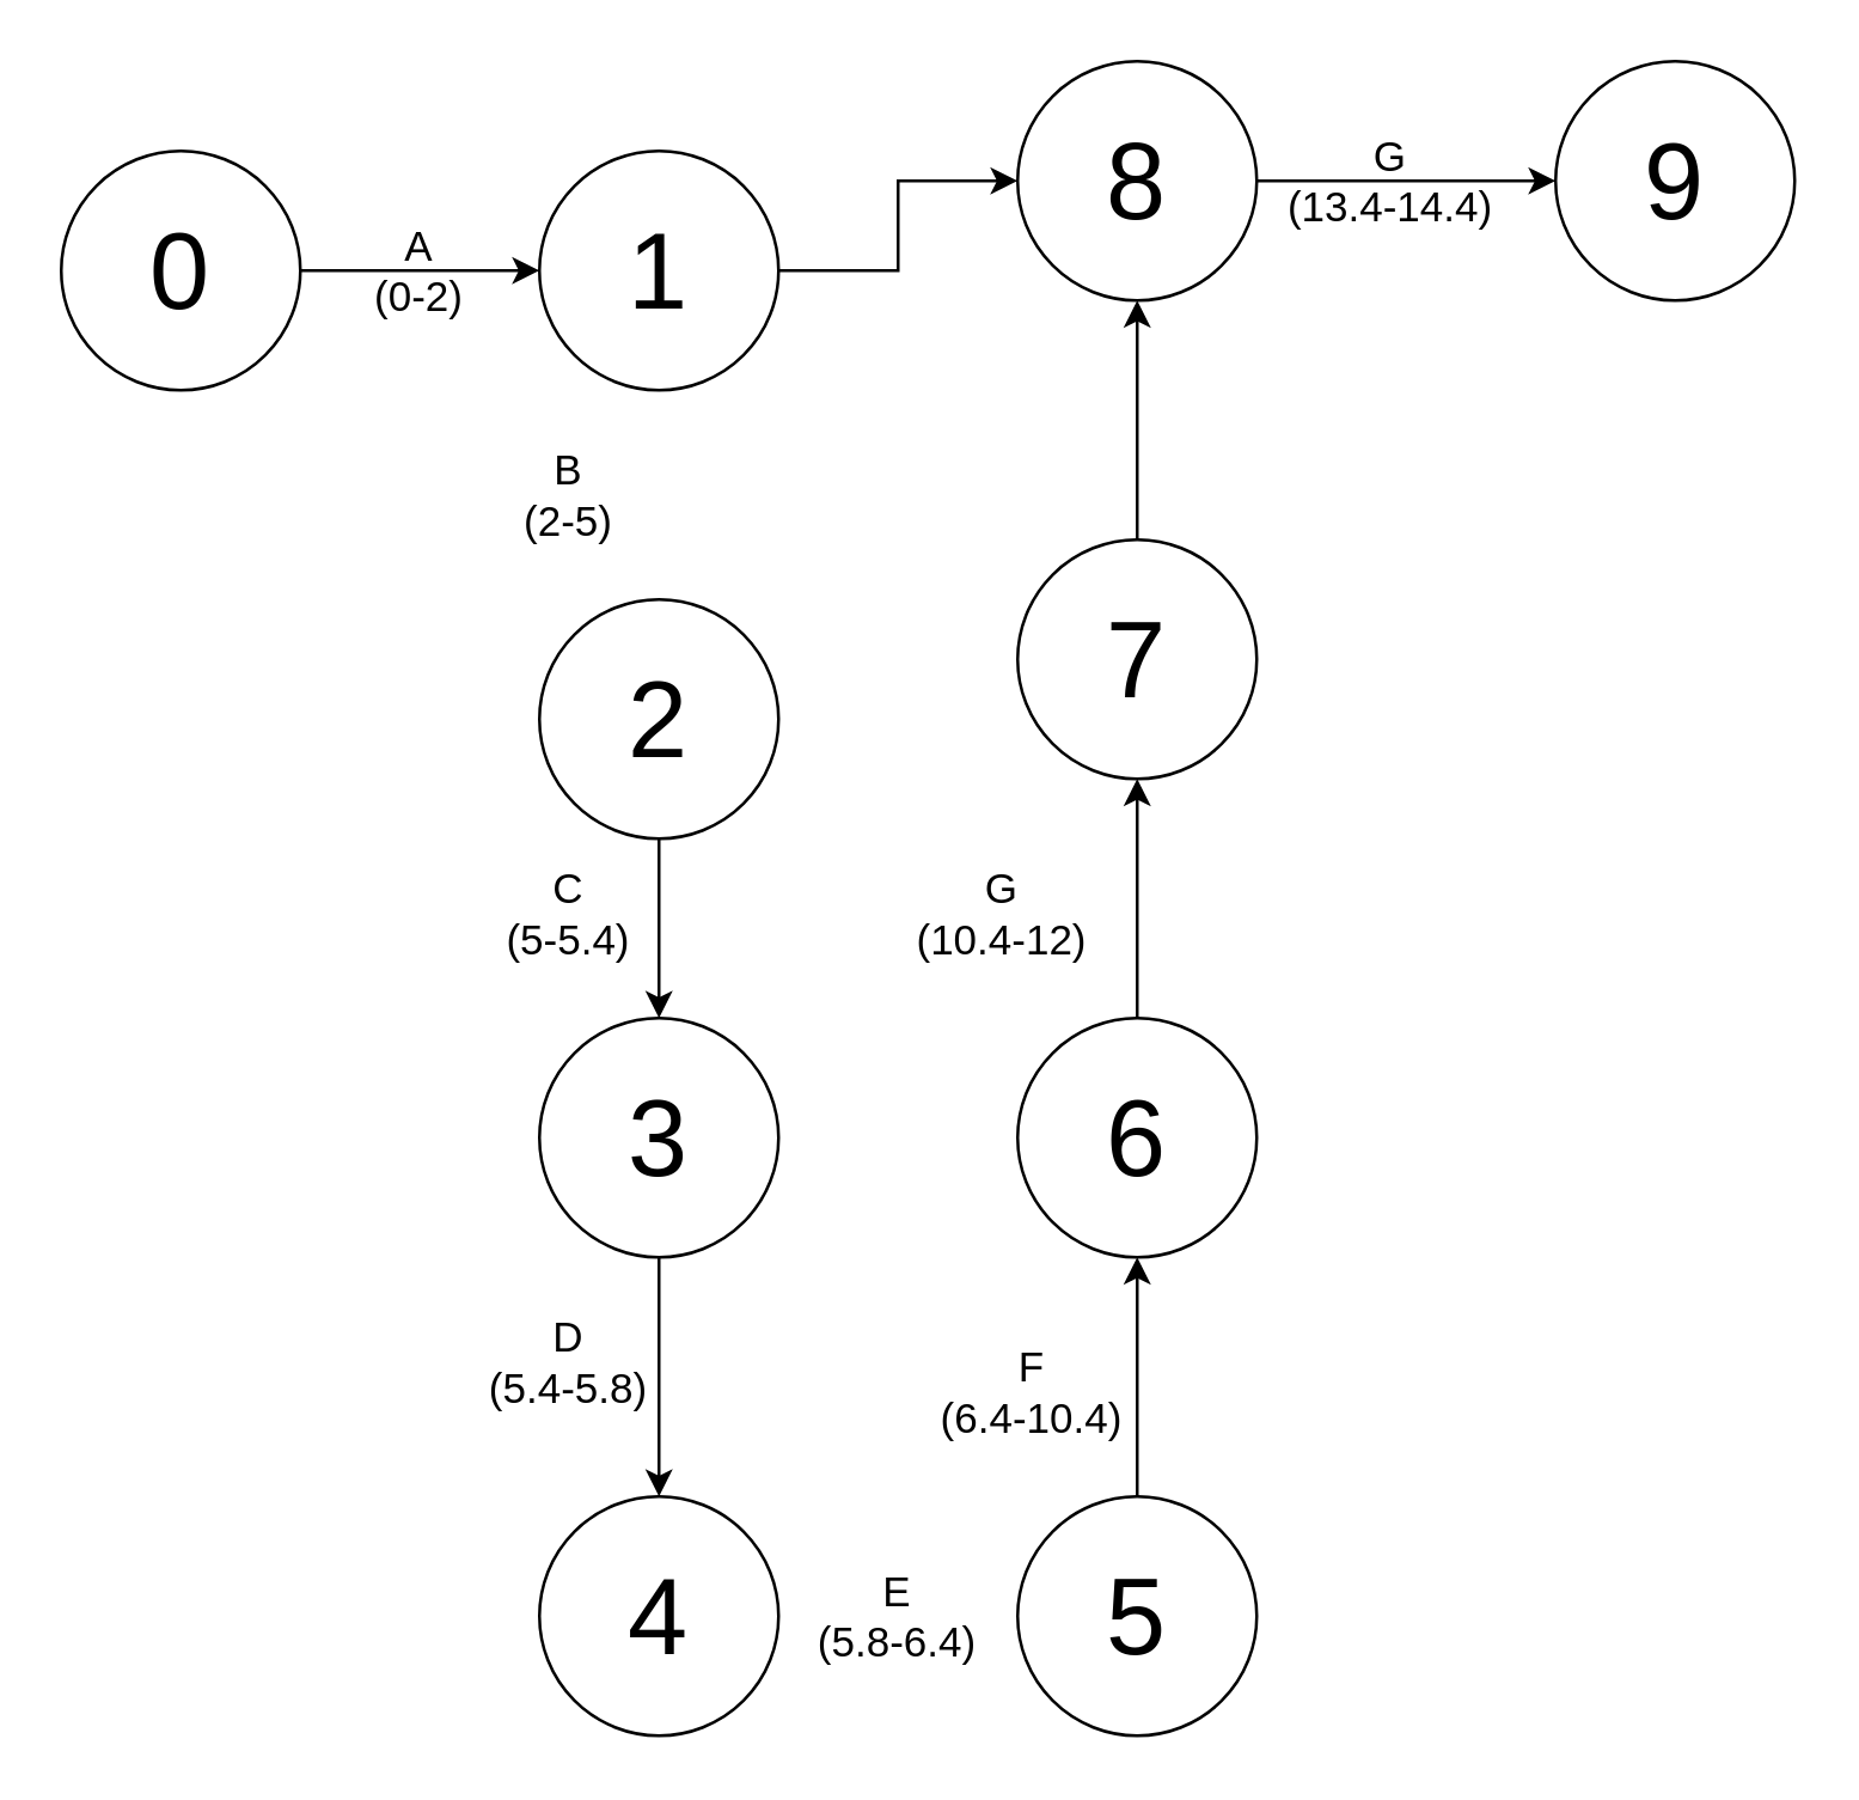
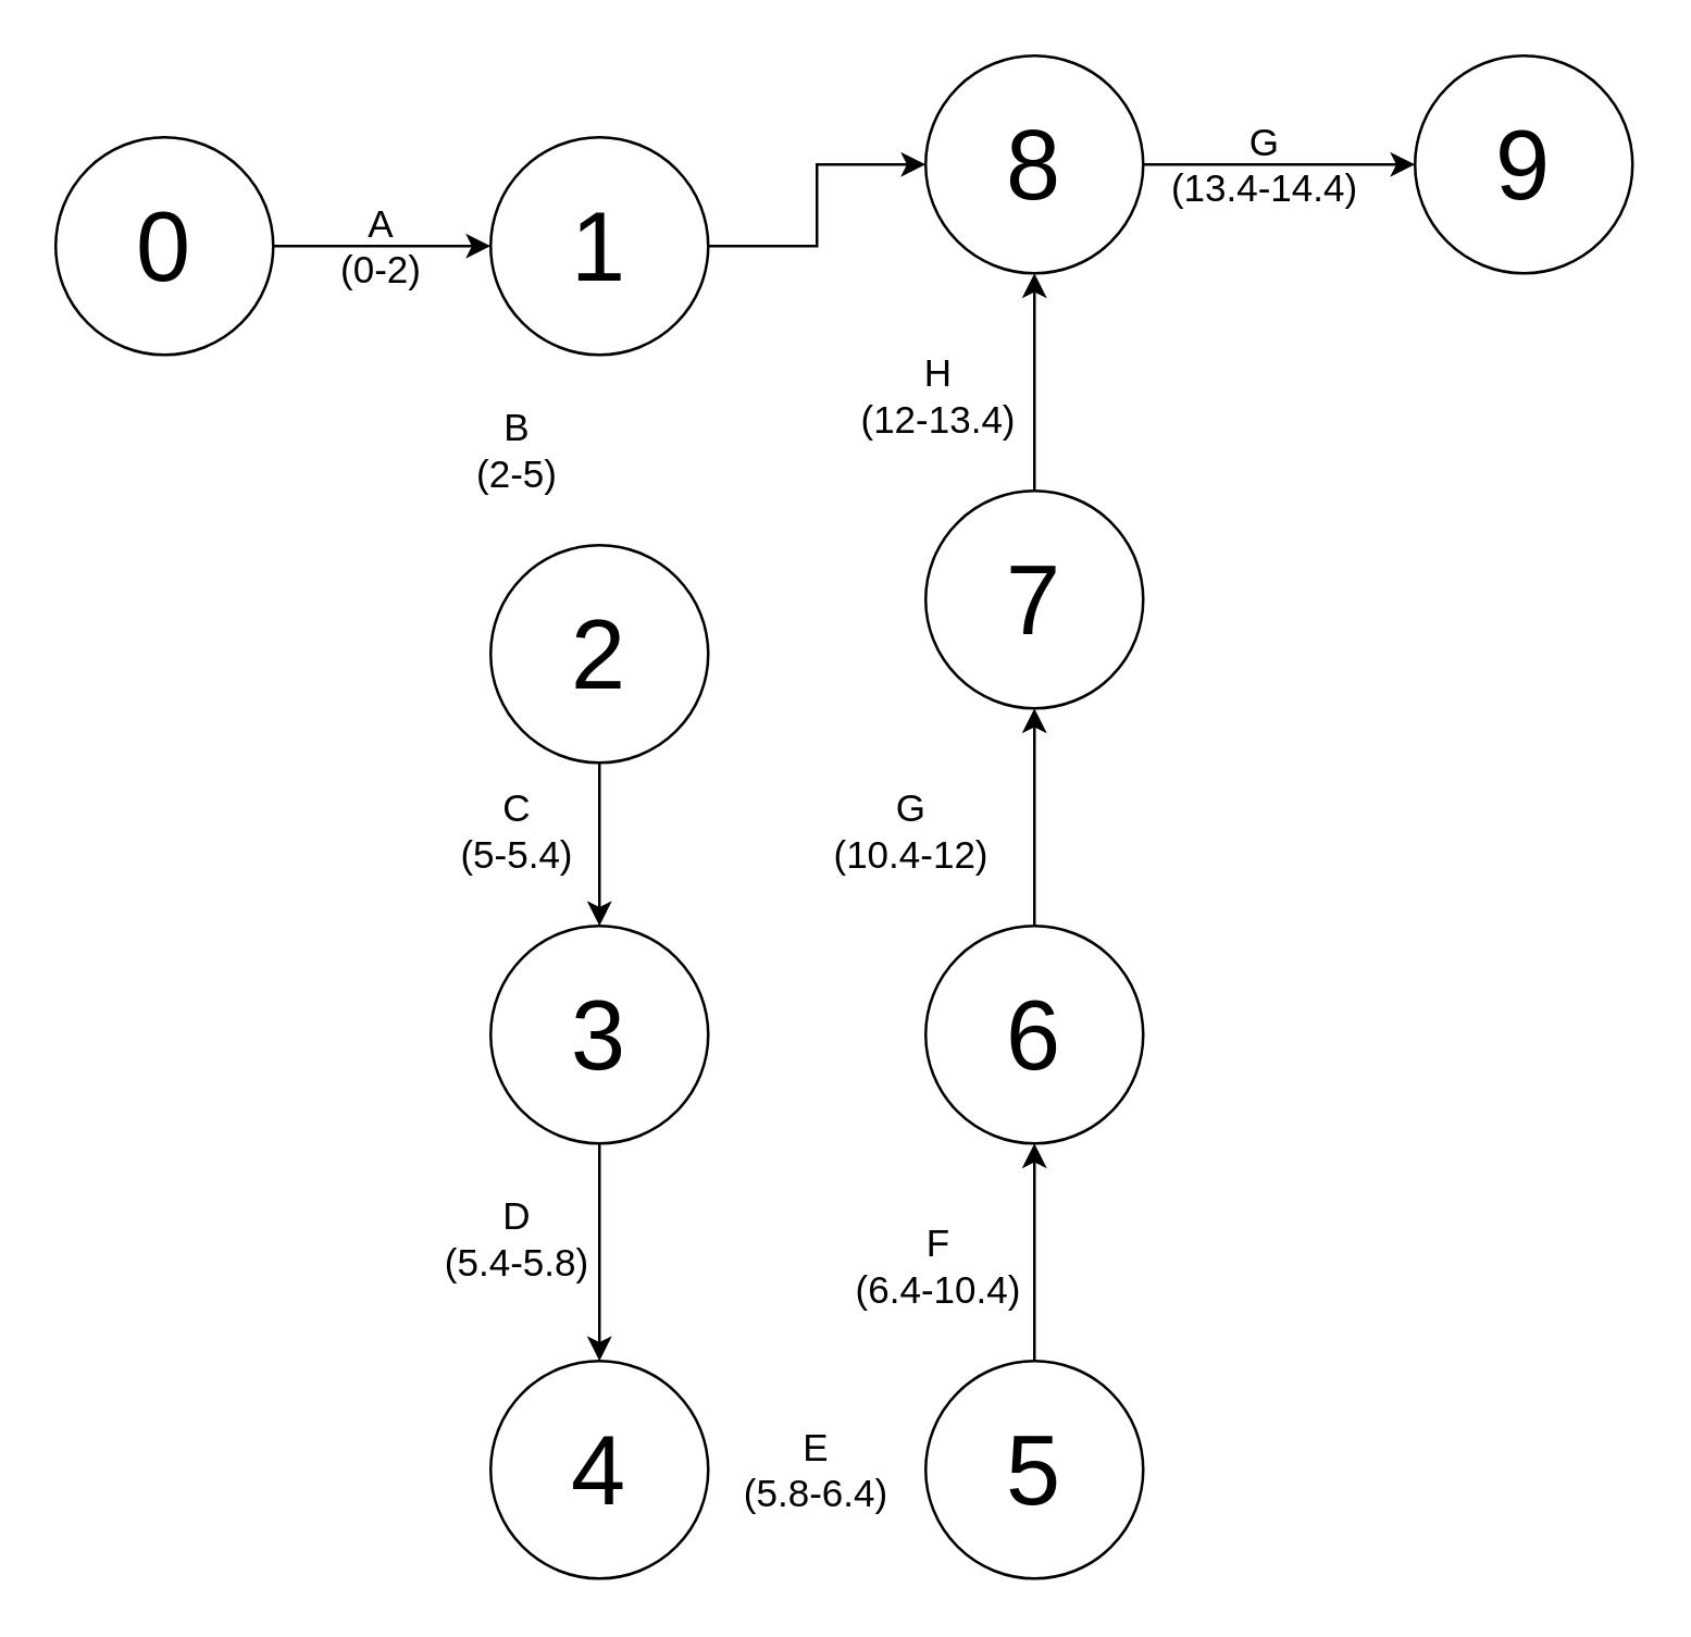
+ <mxCell id="26" value="&lt;font style=&quot;font-size: 14px;&quot;&gt;H&lt;br&gt;(12-13.4)&lt;/font&gt;" style="text;html=1;strokeColor=none;fillColor=none;align=center;verticalAlign=middle;whiteSpace=wrap;rounded=0;" vertex="1" parent="1"><mxGeometry x="310" y="130" width="70" height="30" as="geometry" /></mxCell>
